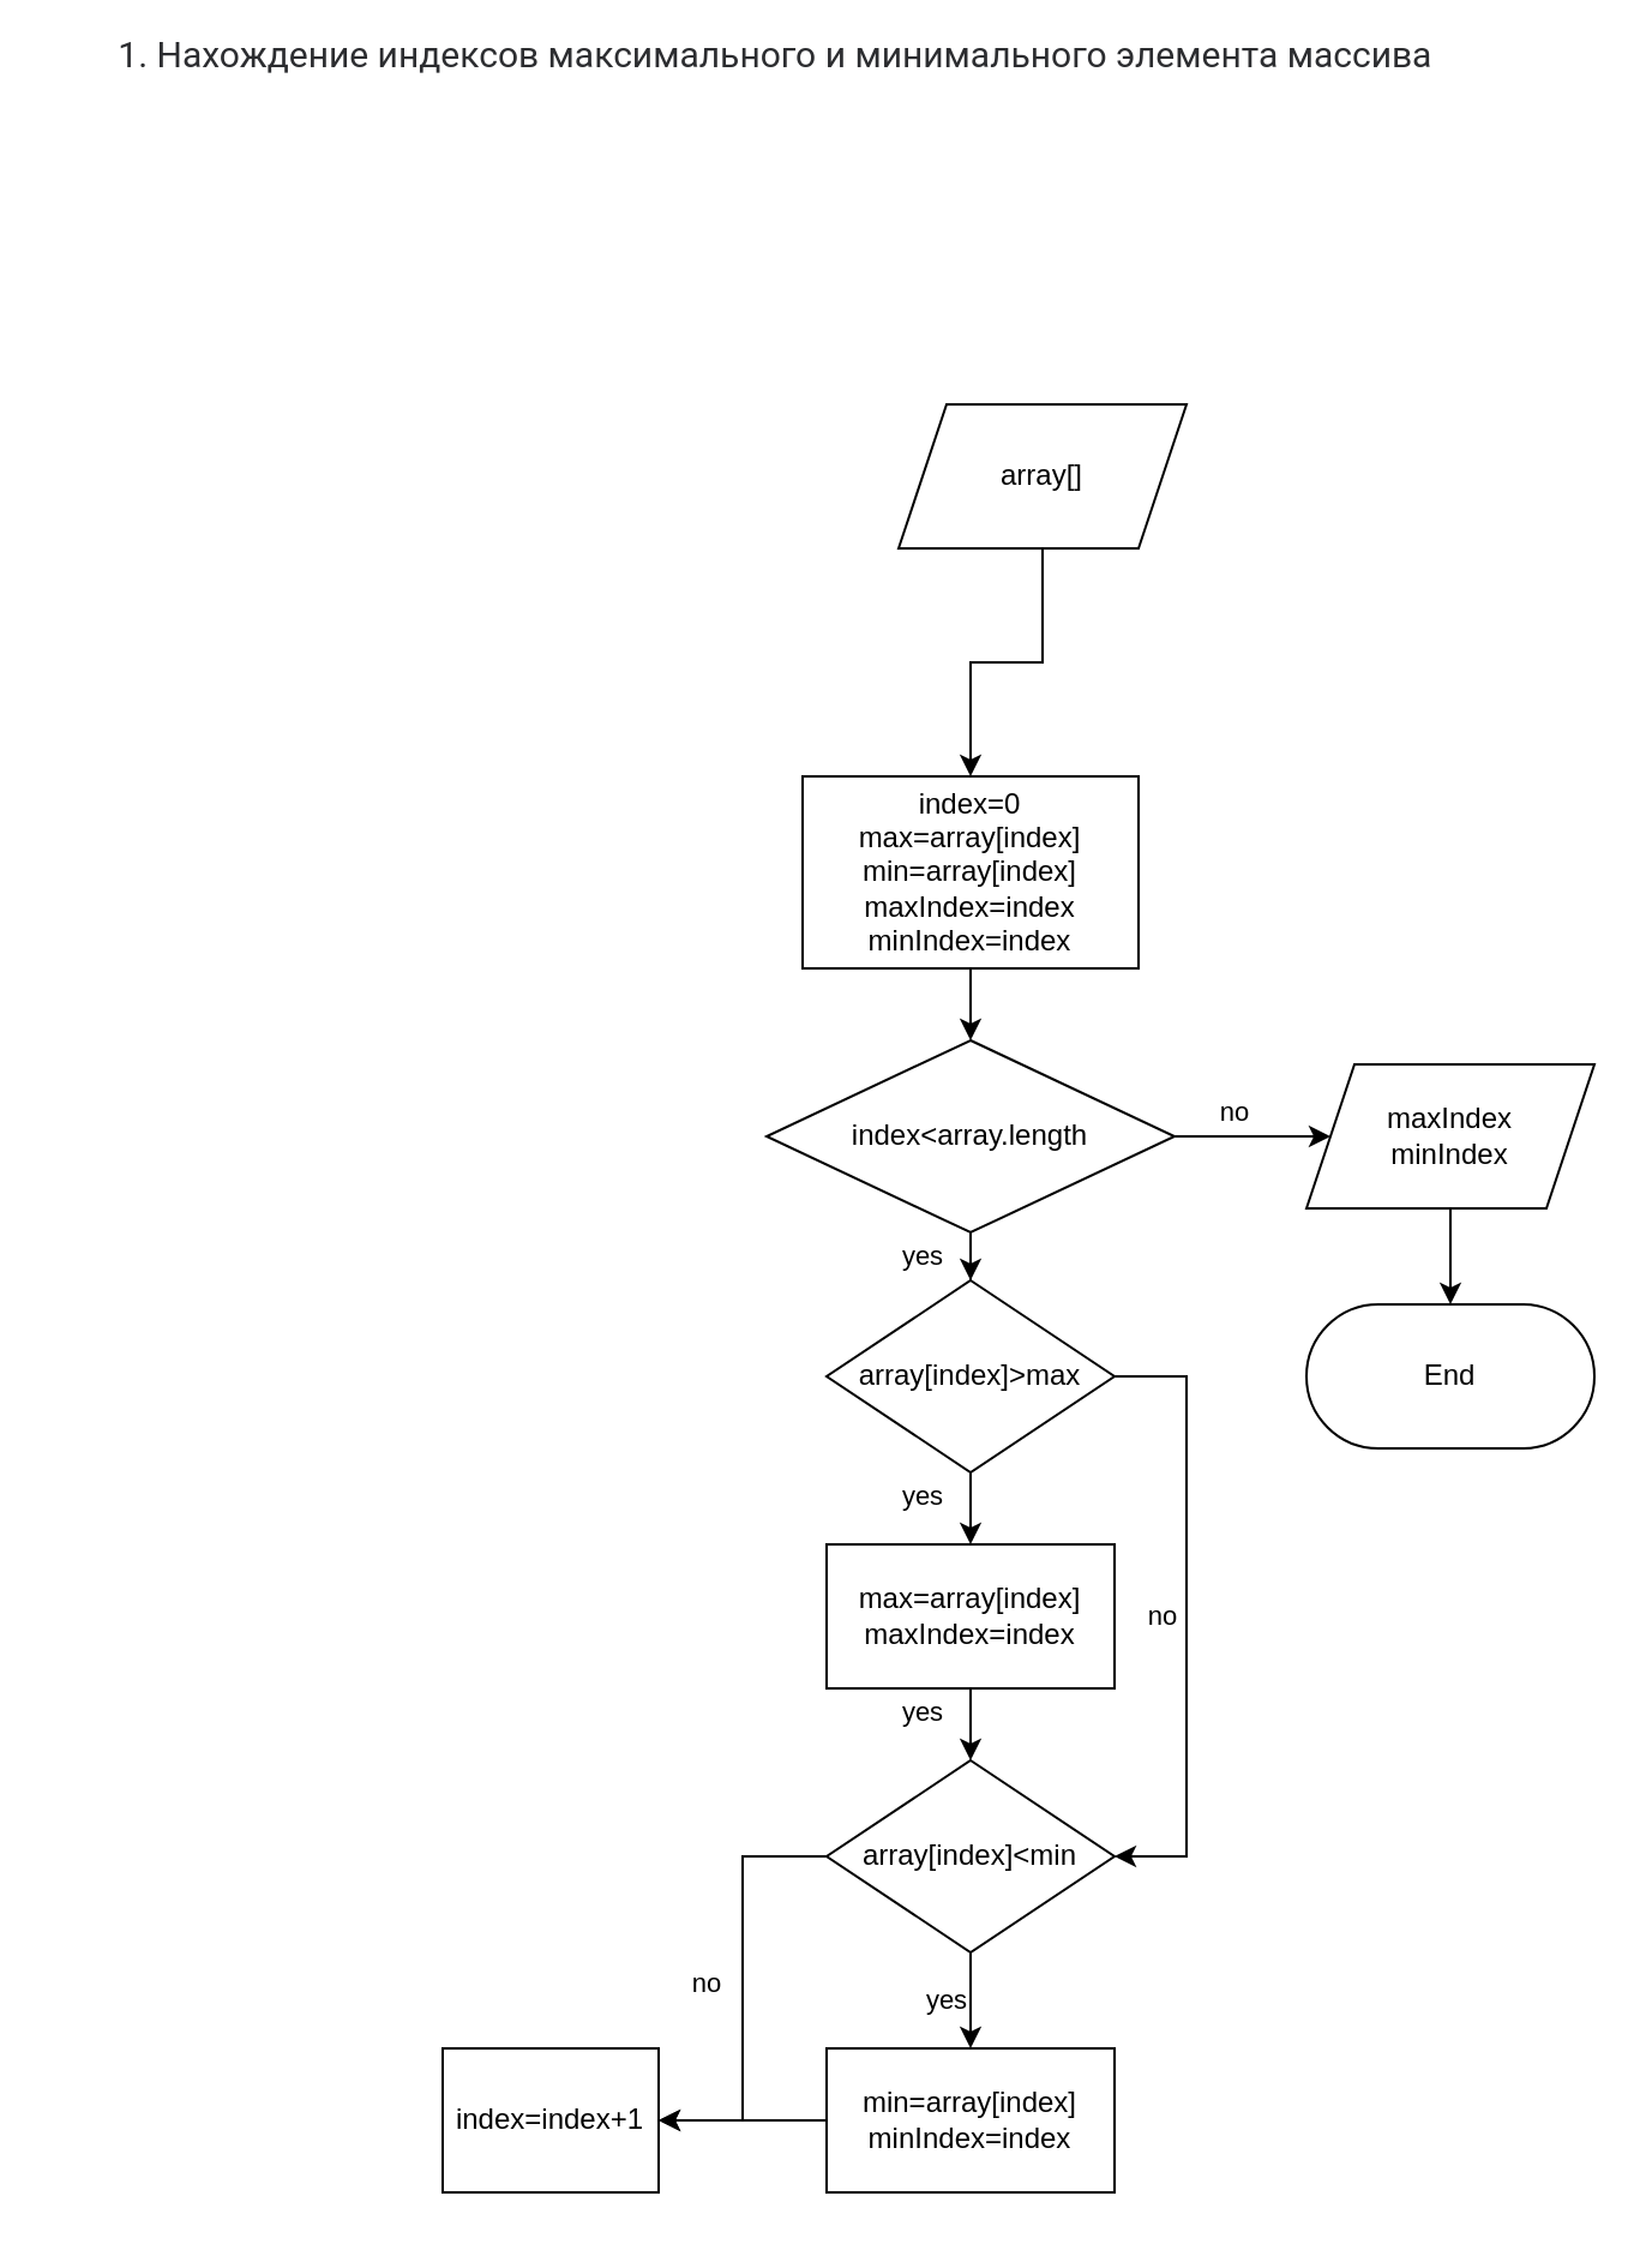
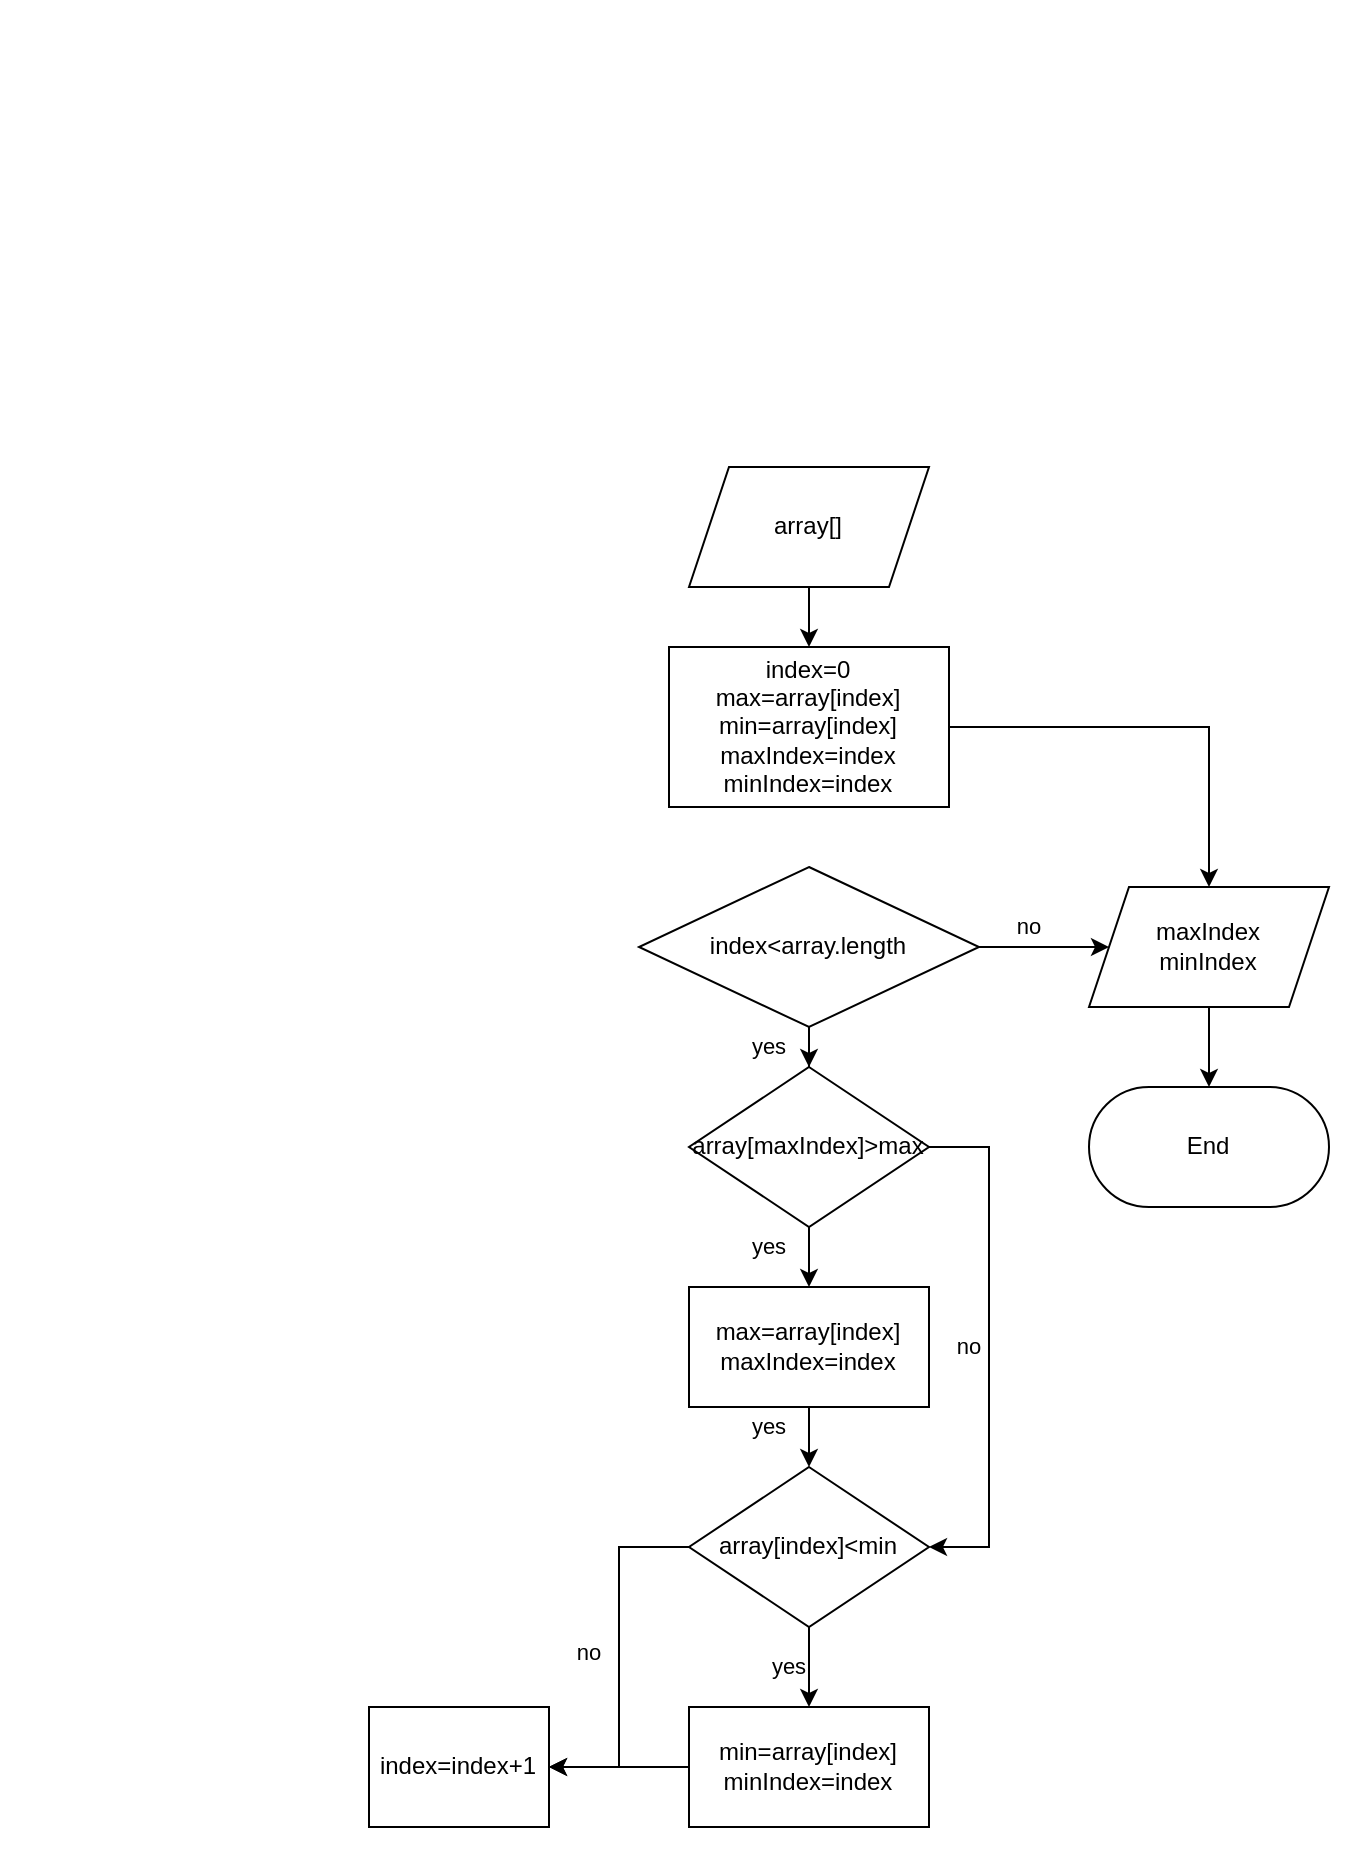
- <mxCell id="23" value="&#10;&lt;ol style=&quot;box-sizing: border-box; margin-top: 0px; margin-bottom: 10px; color: rgb(44, 45, 48); font-family: Roboto, &amp;quot;San Francisco&amp;quot;, &amp;quot;Helvetica Neue&amp;quot;, Helvetica, Arial; font-size: 15px; font-style: normal; font-variant-ligatures: normal; font-variant-caps: normal; font-weight: 400; letter-spacing: normal; orphans: 2; text-align: start; text-indent: 0px; text-transform: none; widows: 2; word-spacing: 0px; -webkit-text-stroke-width: 0px; background-color: rgb(255, 255, 255); text-decoration-thickness: initial; text-decoration-style: initial; text-decoration-color: initial;&quot;&gt;&lt;li style=&quot;box-sizing: border-box;&quot;&gt;Нахождение индексов максимального и минимального элемента массива&lt;/li&gt;&lt;/ol&gt;&#10;&#10;" style="text;html=1;strokeColor=none;fillColor=none;align=center;verticalAlign=middle;whiteSpace=wrap;rounded=0;" parent="1" vertex="1"><mxGeometry x="20" y="20" width="582" height="30" as="geometry" /></mxCell>
- <mxCell id="3" value="array[]" style="shape=parallelogram;perimeter=parallelogramPerimeter;whiteSpace=wrap;html=1;fixedSize=1;" parent="1" vertex="1"><mxGeometry x="374" y="168" width="120" height="60" as="geometry" /></mxCell>
+ <mxCell id="3" value="array[]" style="shape=parallelogram;perimeter=parallelogramPerimeter;whiteSpace=wrap;html=1;fixedSize=1;" parent="1" vertex="1"><mxGeometry x="344" y="233" width="120" height="60" as="geometry" /></mxCell>
- <mxCell id="4" value="" style="edgeStyle=orthogonalEdgeStyle;rounded=0;orthogonalLoop=1;jettySize=auto;html=1;" parent="1" source="5" target="8" edge="1"><mxGeometry relative="1" as="geometry" /></mxCell>
+ <mxCell id="4" value="" style="edgeStyle=orthogonalEdgeStyle;rounded=0;orthogonalLoop=1;jettySize=auto;html=1;" parent="1" source="5" target="21" edge="1"><mxGeometry relative="1" as="geometry" /></mxCell>
- <mxCell id="11" value="array[index]&amp;gt;max" style="rhombus;whiteSpace=wrap;html=1;" parent="1" vertex="1"><mxGeometry x="344" y="533" width="120" height="80" as="geometry" /></mxCell>
+ <mxCell id="11" value="array[maxIndex]&amp;gt;max" style="rhombus;whiteSpace=wrap;html=1;" parent="1" vertex="1"><mxGeometry x="344" y="533" width="120" height="80" as="geometry" /></mxCell>
